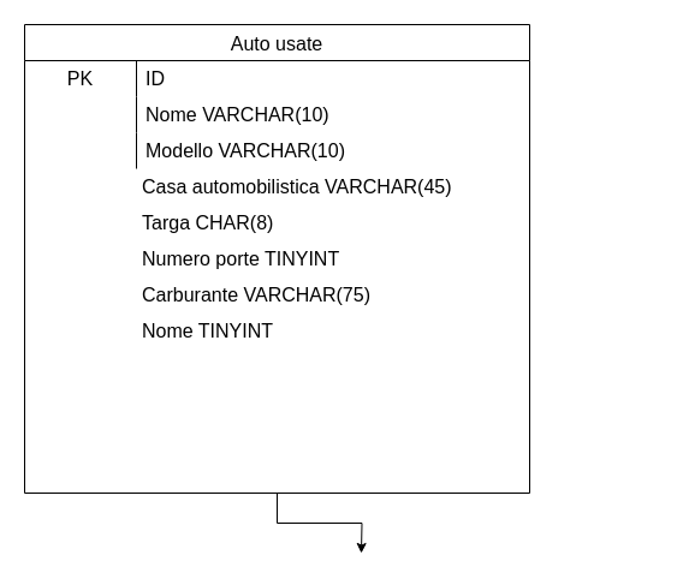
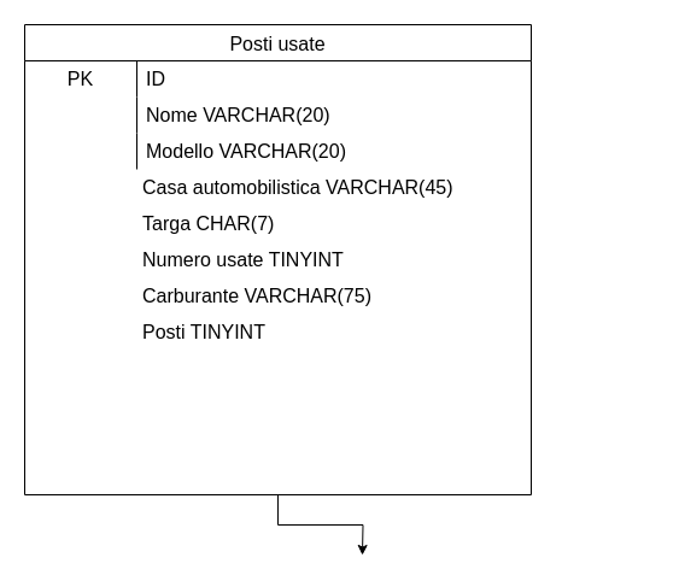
- <mxCell id="3" value="Auto usate" style="shape=table;startSize=30;container=1;collapsible=0;childLayout=tableLayout;fixedRows=1;rowLines=0;fontStyle=0;strokeColor=default;fontSize=16;" vertex="1" parent="1"><mxGeometry x="20" y="20" width="420" height="390" as="geometry" /></mxCell>
+ <mxCell id="3" value="Posti usate" style="shape=table;startSize=30;container=1;collapsible=0;childLayout=tableLayout;fixedRows=1;rowLines=0;fontStyle=0;strokeColor=default;fontSize=16;" vertex="1" parent="1"><mxGeometry x="20" y="20" width="420" height="390" as="geometry" /></mxCell>
- <mxCell id="9" value="Nome VARCHAR(10)" style="shape=partialRectangle;html=1;whiteSpace=wrap;connectable=0;fillColor=none;top=0;left=0;bottom=0;right=0;align=left;spacingLeft=6;overflow=hidden;strokeColor=inherit;fontSize=16;" vertex="1" parent="7"><mxGeometry x="93" width="327" height="30" as="geometry"><mxRectangle width="327" height="30" as="alternateBounds" /></mxGeometry></mxCell>
+ <mxCell id="9" value="Nome VARCHAR(20)" style="shape=partialRectangle;html=1;whiteSpace=wrap;connectable=0;fillColor=none;top=0;left=0;bottom=0;right=0;align=left;spacingLeft=6;overflow=hidden;strokeColor=inherit;fontSize=16;" vertex="1" parent="7"><mxGeometry x="93" width="327" height="30" as="geometry"><mxRectangle width="327" height="30" as="alternateBounds" /></mxGeometry></mxCell>
- <mxCell id="12" value="Modello VARCHAR(10)" style="shape=partialRectangle;html=1;whiteSpace=wrap;connectable=0;fillColor=none;top=0;left=0;bottom=0;right=0;align=left;spacingLeft=6;overflow=hidden;strokeColor=inherit;fontSize=16;" vertex="1" parent="10"><mxGeometry x="93" width="327" height="30" as="geometry"><mxRectangle width="327" height="30" as="alternateBounds" /></mxGeometry></mxCell>
+ <mxCell id="12" value="Modello VARCHAR(20)" style="shape=partialRectangle;html=1;whiteSpace=wrap;connectable=0;fillColor=none;top=0;left=0;bottom=0;right=0;align=left;spacingLeft=6;overflow=hidden;strokeColor=inherit;fontSize=16;" vertex="1" parent="10"><mxGeometry x="93" width="327" height="30" as="geometry"><mxRectangle width="327" height="30" as="alternateBounds" /></mxGeometry></mxCell>
- <mxCell id="15" value="&lt;font size=&quot;1&quot; face=&quot;arial, sans-serif&quot;&gt;&lt;span style=&quot;background-color: rgb(255, 255, 255); font-size: 16px;&quot;&gt;Targa CHAR(8)&lt;/span&gt;&lt;/font&gt;" style="shape=partialRectangle;html=1;whiteSpace=wrap;connectable=0;fillColor=none;top=0;left=0;bottom=0;right=0;align=left;spacingLeft=6;overflow=hidden;strokeColor=inherit;fontSize=16;" vertex="1" parent="1"><mxGeometry x="110" y="170" width="436" height="30" as="geometry"><mxRectangle width="436" height="30" as="alternateBounds" /></mxGeometry></mxCell>
+ <mxCell id="15" value="&lt;font size=&quot;1&quot; face=&quot;arial, sans-serif&quot;&gt;&lt;span style=&quot;background-color: rgb(255, 255, 255); font-size: 16px;&quot;&gt;Targa CHAR(7)&lt;/span&gt;&lt;/font&gt;" style="shape=partialRectangle;html=1;whiteSpace=wrap;connectable=0;fillColor=none;top=0;left=0;bottom=0;right=0;align=left;spacingLeft=6;overflow=hidden;strokeColor=inherit;fontSize=16;" vertex="1" parent="1"><mxGeometry x="110" y="170" width="436" height="30" as="geometry"><mxRectangle width="436" height="30" as="alternateBounds" /></mxGeometry></mxCell>
- <mxCell id="16" value="&lt;font size=&quot;1&quot; face=&quot;arial, sans-serif&quot;&gt;&lt;span style=&quot;background-color: rgb(255, 255, 255); font-size: 16px;&quot;&gt;Numero porte TINYINT&lt;/span&gt;&lt;/font&gt;" style="shape=partialRectangle;html=1;whiteSpace=wrap;connectable=0;fillColor=none;top=0;left=0;bottom=0;right=0;align=left;spacingLeft=6;overflow=hidden;strokeColor=inherit;fontSize=16;" vertex="1" parent="1"><mxGeometry x="110" y="200" width="436" height="30" as="geometry"><mxRectangle width="436" height="30" as="alternateBounds" /></mxGeometry></mxCell>
+ <mxCell id="16" value="&lt;font size=&quot;1&quot; face=&quot;arial, sans-serif&quot;&gt;&lt;span style=&quot;background-color: rgb(255, 255, 255); font-size: 16px;&quot;&gt;Numero usate TINYINT&lt;/span&gt;&lt;/font&gt;" style="shape=partialRectangle;html=1;whiteSpace=wrap;connectable=0;fillColor=none;top=0;left=0;bottom=0;right=0;align=left;spacingLeft=6;overflow=hidden;strokeColor=inherit;fontSize=16;" vertex="1" parent="1"><mxGeometry x="110" y="200" width="436" height="30" as="geometry"><mxRectangle width="436" height="30" as="alternateBounds" /></mxGeometry></mxCell>
- <mxCell id="18" value="&lt;font size=&quot;1&quot; face=&quot;arial, sans-serif&quot;&gt;&lt;span style=&quot;background-color: rgb(255, 255, 255); font-size: 16px;&quot;&gt;Nome TINYINT&lt;/span&gt;&lt;/font&gt;" style="shape=partialRectangle;html=1;whiteSpace=wrap;connectable=0;fillColor=none;top=0;left=0;bottom=0;right=0;align=left;spacingLeft=6;overflow=hidden;strokeColor=inherit;fontSize=16;" vertex="1" parent="1"><mxGeometry x="110" y="260" width="436" height="30" as="geometry"><mxRectangle width="436" height="30" as="alternateBounds" /></mxGeometry></mxCell>
+ <mxCell id="18" value="&lt;font size=&quot;1&quot; face=&quot;arial, sans-serif&quot;&gt;&lt;span style=&quot;background-color: rgb(255, 255, 255); font-size: 16px;&quot;&gt;Posti TINYINT&lt;/span&gt;&lt;/font&gt;" style="shape=partialRectangle;html=1;whiteSpace=wrap;connectable=0;fillColor=none;top=0;left=0;bottom=0;right=0;align=left;spacingLeft=6;overflow=hidden;strokeColor=inherit;fontSize=16;" vertex="1" parent="1"><mxGeometry x="110" y="260" width="436" height="30" as="geometry"><mxRectangle width="436" height="30" as="alternateBounds" /></mxGeometry></mxCell>
